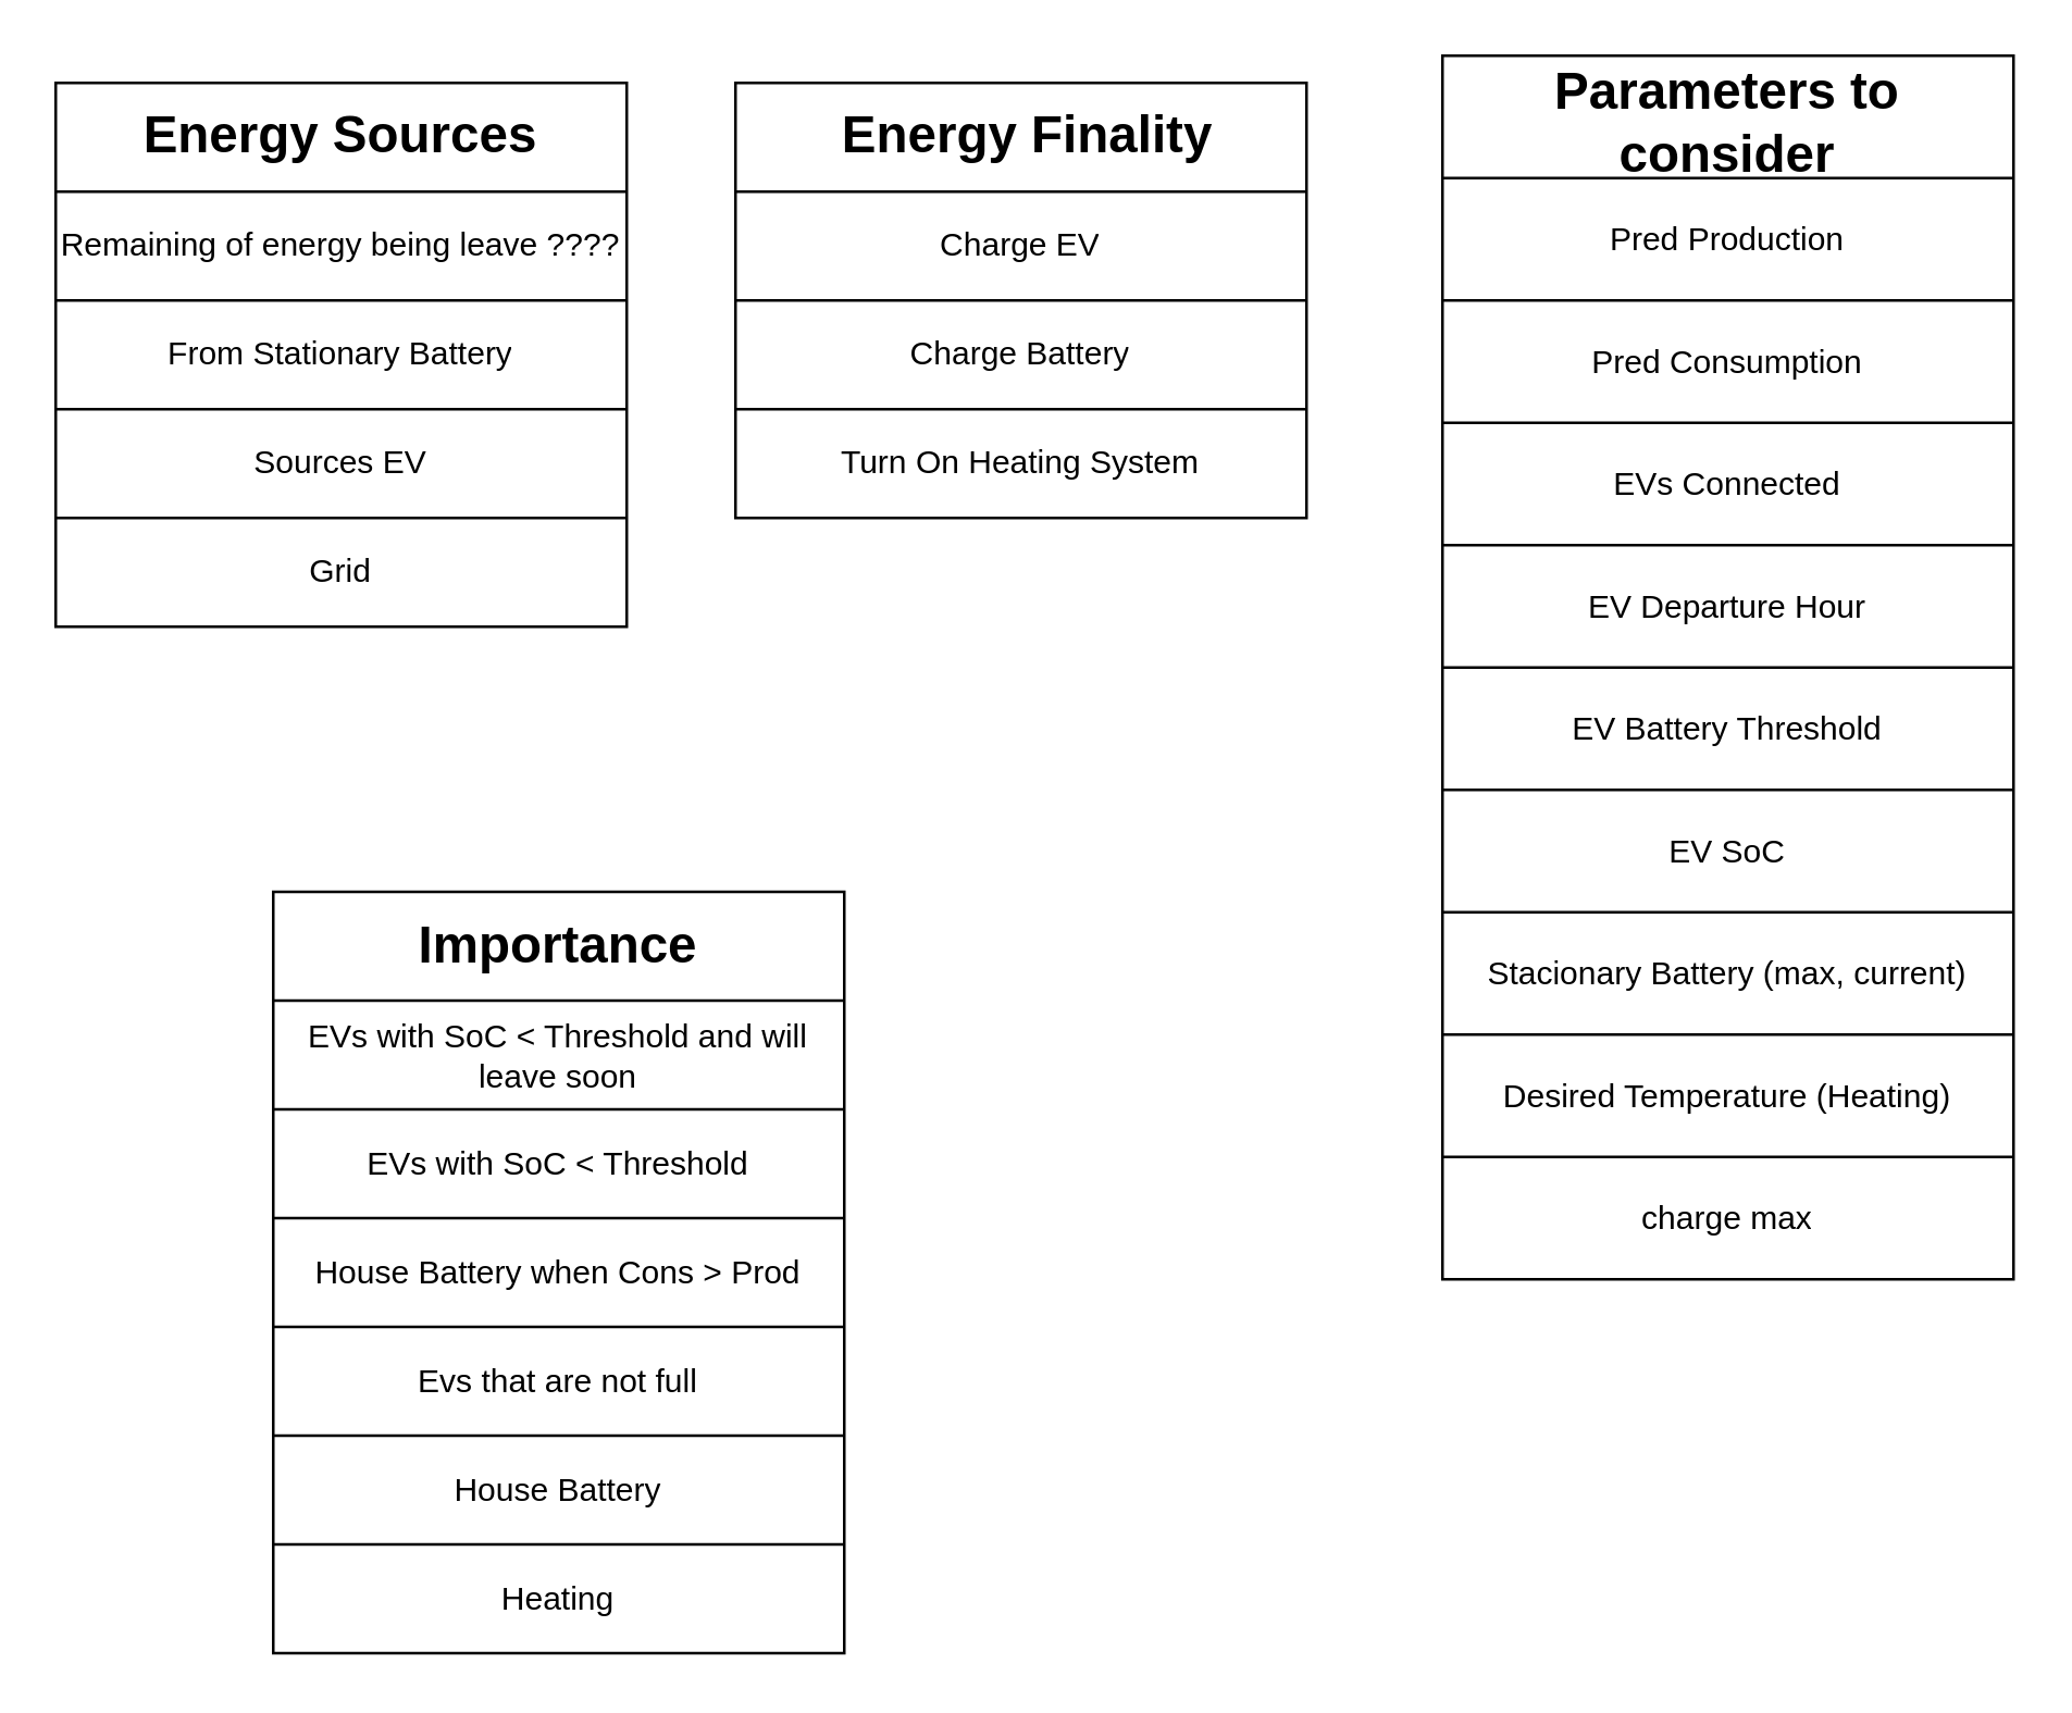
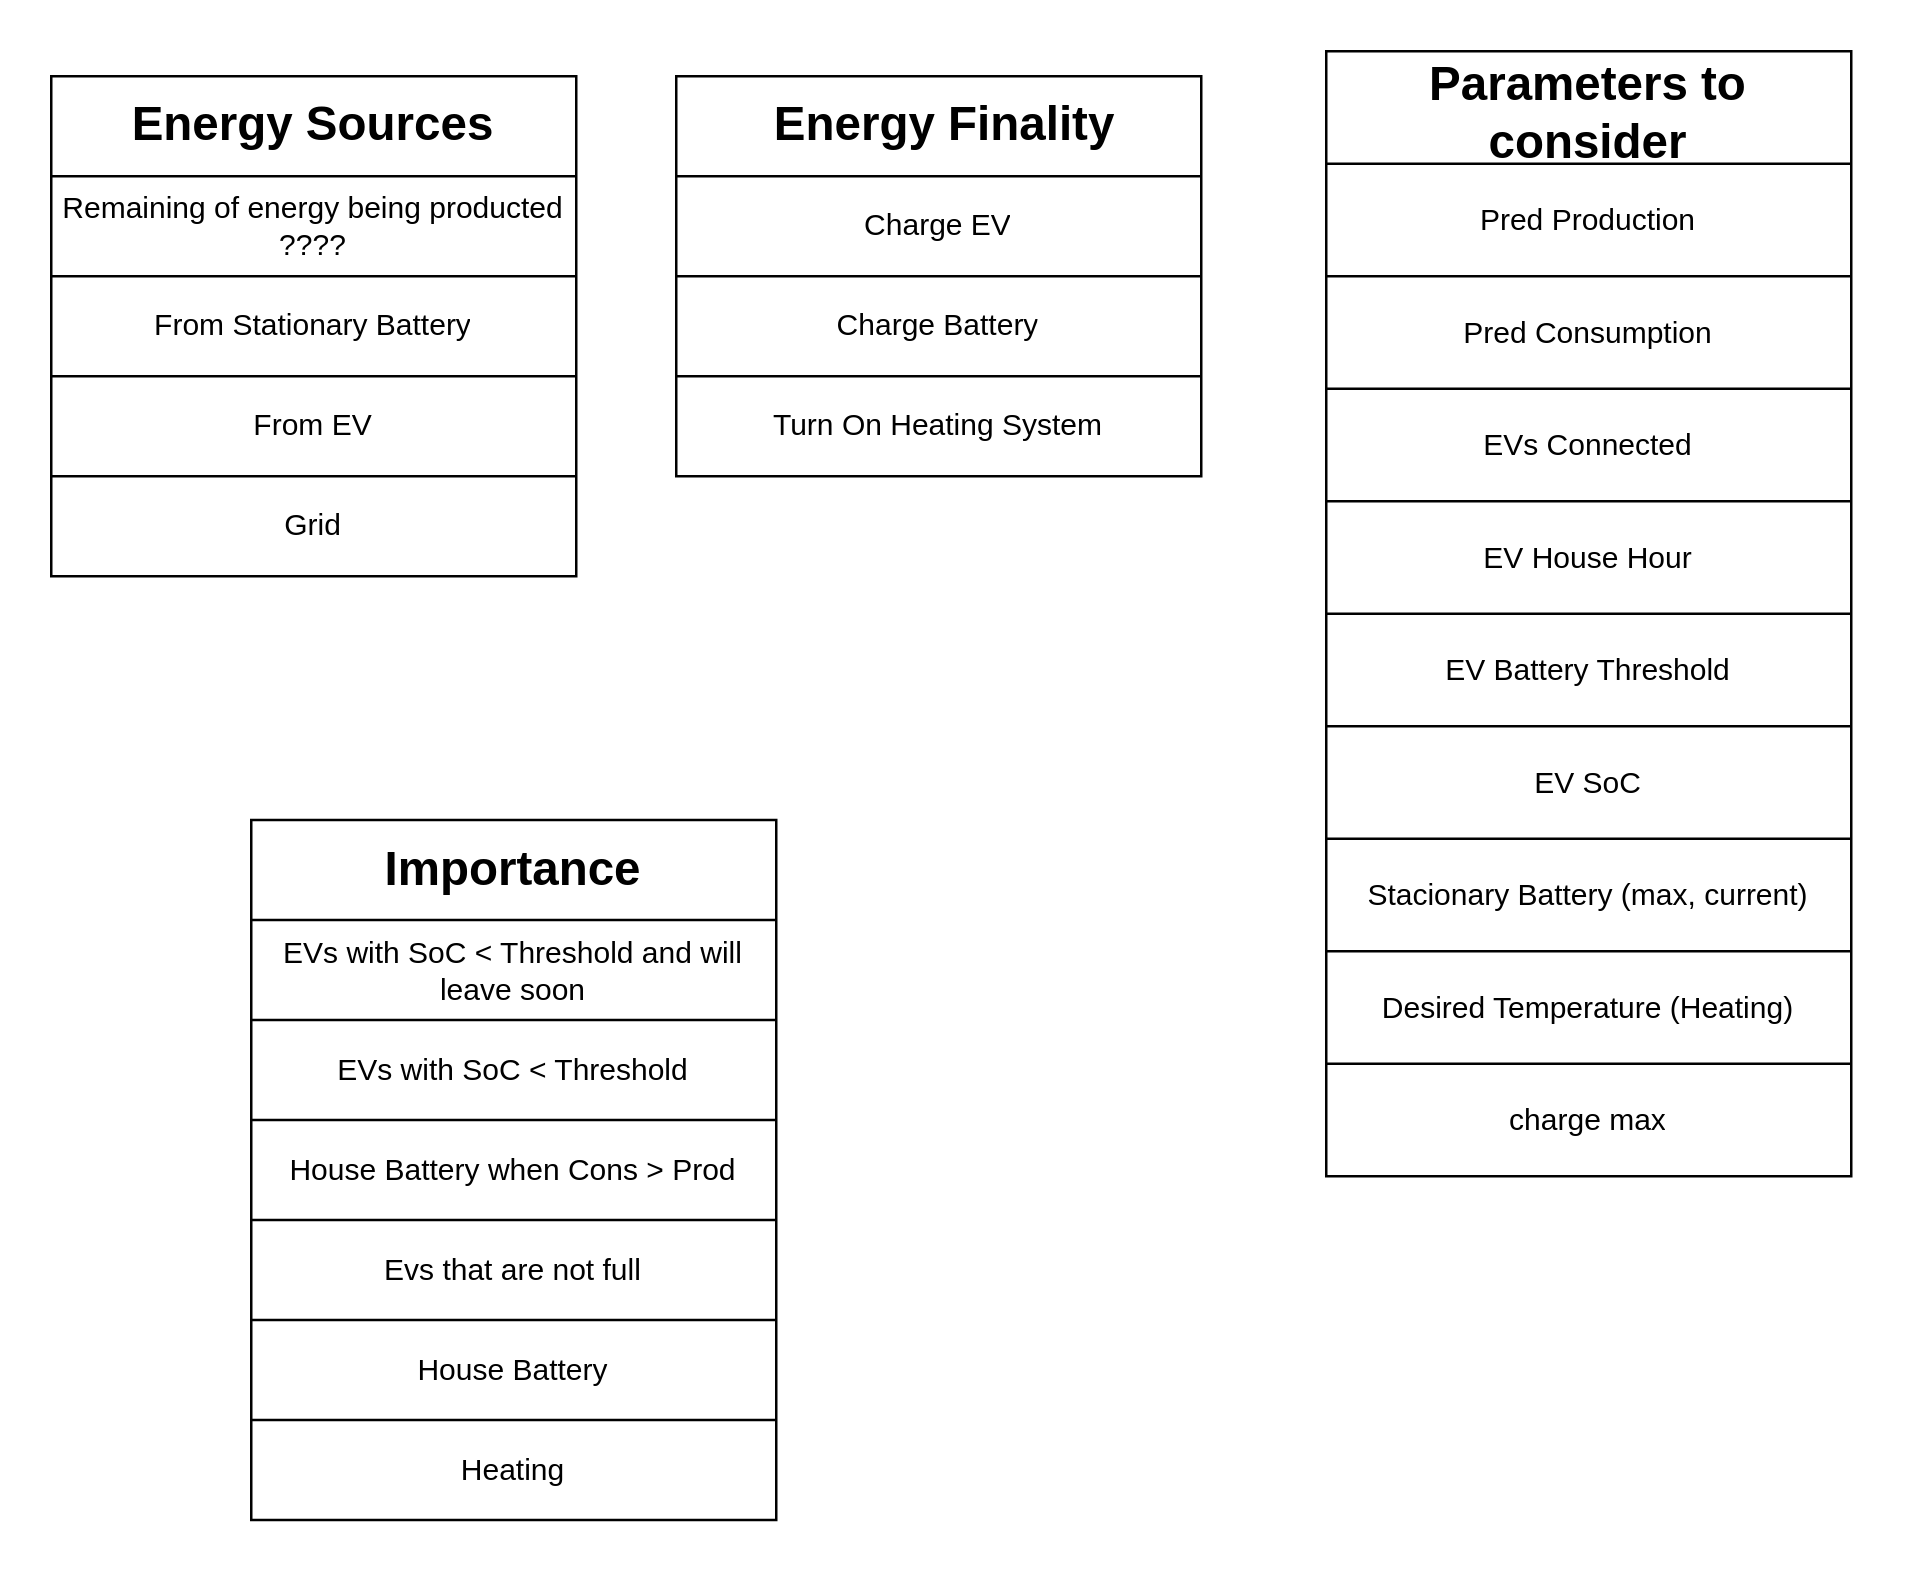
- <mxCell id="36" value="Remaining of energy being leave ????" style="shape=partialRectangle;html=1;whiteSpace=wrap;connectable=0;overflow=hidden;fillColor=none;top=0;left=0;bottom=0;right=0;pointerEvents=1;" parent="35" vertex="1"><mxGeometry width="210" height="40" as="geometry"><mxRectangle width="210" height="40" as="alternateBounds" /></mxGeometry></mxCell>
+ <mxCell id="36" value="Remaining of energy being producted ????" style="shape=partialRectangle;html=1;whiteSpace=wrap;connectable=0;overflow=hidden;fillColor=none;top=0;left=0;bottom=0;right=0;pointerEvents=1;" parent="35" vertex="1"><mxGeometry width="210" height="40" as="geometry"><mxRectangle width="210" height="40" as="alternateBounds" /></mxGeometry></mxCell>
- <mxCell id="40" value="Sources EV" style="shape=partialRectangle;html=1;whiteSpace=wrap;connectable=0;overflow=hidden;fillColor=none;top=0;left=0;bottom=0;right=0;pointerEvents=1;" parent="39" vertex="1"><mxGeometry width="210" height="40" as="geometry"><mxRectangle width="210" height="40" as="alternateBounds" /></mxGeometry></mxCell>
+ <mxCell id="40" value="From EV" style="shape=partialRectangle;html=1;whiteSpace=wrap;connectable=0;overflow=hidden;fillColor=none;top=0;left=0;bottom=0;right=0;pointerEvents=1;" parent="39" vertex="1"><mxGeometry width="210" height="40" as="geometry"><mxRectangle width="210" height="40" as="alternateBounds" /></mxGeometry></mxCell>
- <mxCell id="21" value="&lt;span&gt;EV Departure Hour&lt;/span&gt;" style="shape=partialRectangle;html=1;whiteSpace=wrap;connectable=0;overflow=hidden;fillColor=none;top=0;left=0;bottom=0;right=0;pointerEvents=1;" parent="20" vertex="1"><mxGeometry width="210" height="45" as="geometry"><mxRectangle width="210" height="45" as="alternateBounds" /></mxGeometry></mxCell>
+ <mxCell id="21" value="&lt;span&gt;EV House Hour&lt;/span&gt;" style="shape=partialRectangle;html=1;whiteSpace=wrap;connectable=0;overflow=hidden;fillColor=none;top=0;left=0;bottom=0;right=0;pointerEvents=1;" parent="20" vertex="1"><mxGeometry width="210" height="45" as="geometry"><mxRectangle width="210" height="45" as="alternateBounds" /></mxGeometry></mxCell>
